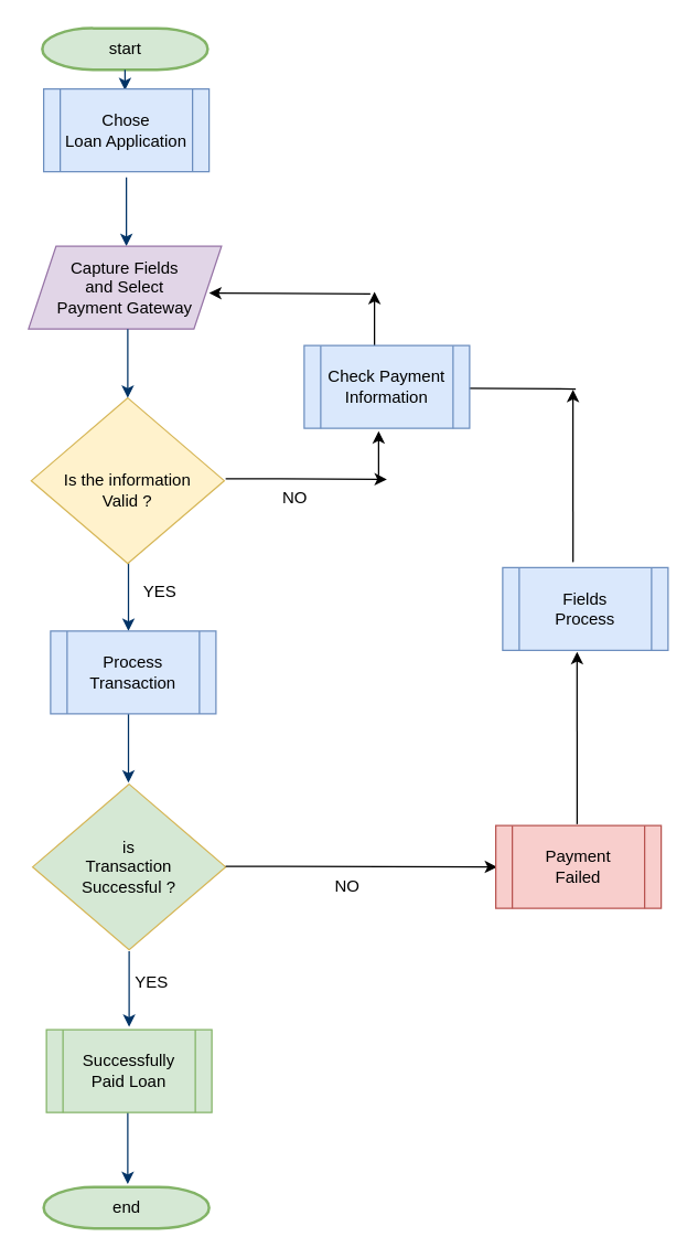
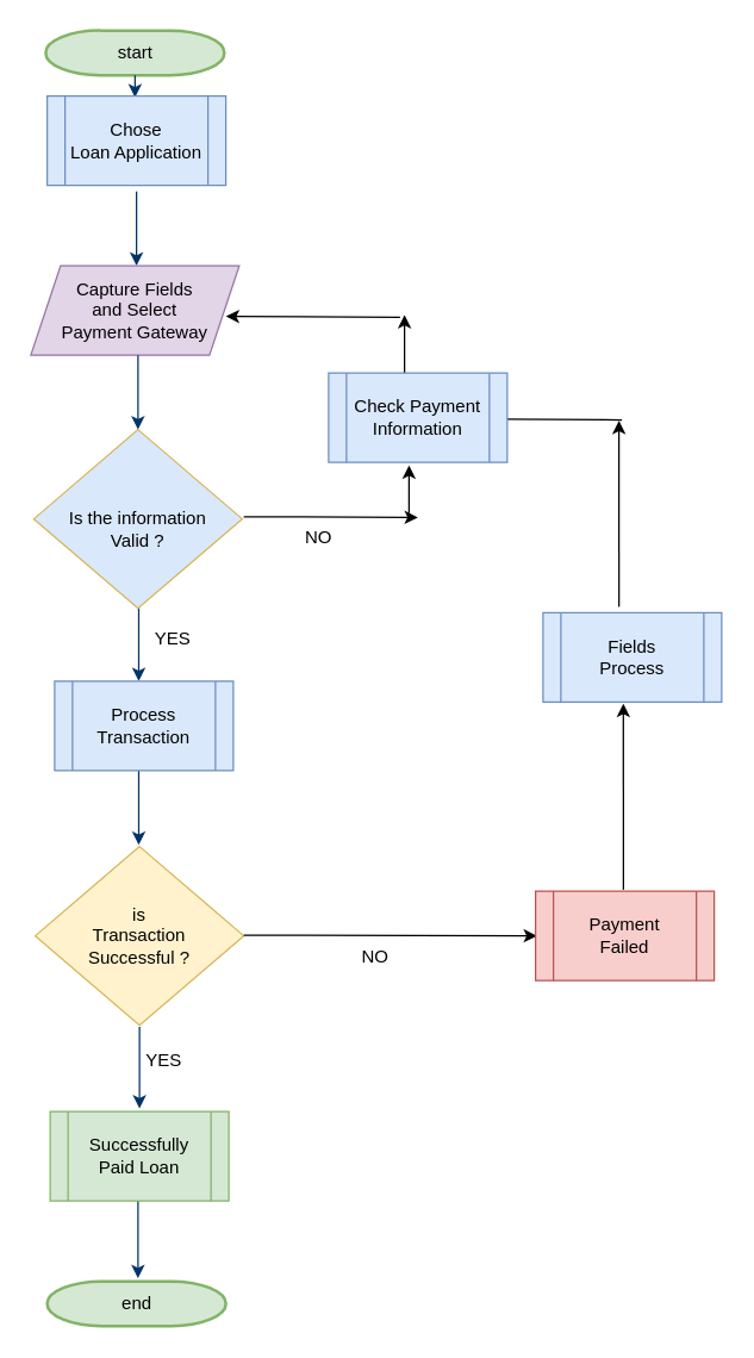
- <mxCell id="11" value="&lt;div&gt;&lt;br&gt;&lt;/div&gt;&lt;div&gt;Is the information&lt;/div&gt;&lt;div&gt;Valid ?&lt;br&gt;&lt;/div&gt;" style="rhombus;whiteSpace=wrap;html=1;fillColor=#fff2cc;strokeColor=#d6b656;" parent="1" vertex="1"><mxGeometry x="22" y="288" width="140" height="120" as="geometry" /></mxCell>
+ <mxCell id="11" value="&lt;div&gt;&lt;br&gt;&lt;/div&gt;&lt;div&gt;Is the information&lt;/div&gt;&lt;div&gt;Valid ?&lt;br&gt;&lt;/div&gt;" style="rhombus;whiteSpace=wrap;html=1;fillColor=#dae8fc;strokeColor=#d6b656;" parent="1" vertex="1"><mxGeometry x="22" y="288" width="140" height="120" as="geometry" /></mxCell>
- <mxCell id="9" value="&lt;div&gt;is&lt;br&gt;&lt;/div&gt;&lt;div&gt;Transaction&lt;/div&gt;&lt;div&gt;Successful ?&lt;br&gt;&lt;/div&gt;" style="rhombus;whiteSpace=wrap;html=1;fillColor=#d5e8d4;strokeColor=#d6b656;" parent="1" vertex="1"><mxGeometry x="23" y="568" width="140" height="120" as="geometry" /></mxCell>
+ <mxCell id="9" value="&lt;div&gt;is&lt;br&gt;&lt;/div&gt;&lt;div&gt;Transaction&lt;/div&gt;&lt;div&gt;Successful ?&lt;br&gt;&lt;/div&gt;" style="rhombus;whiteSpace=wrap;html=1;fillColor=#fff2cc;strokeColor=#d6b656;" parent="1" vertex="1"><mxGeometry x="23" y="568" width="140" height="120" as="geometry" /></mxCell>
